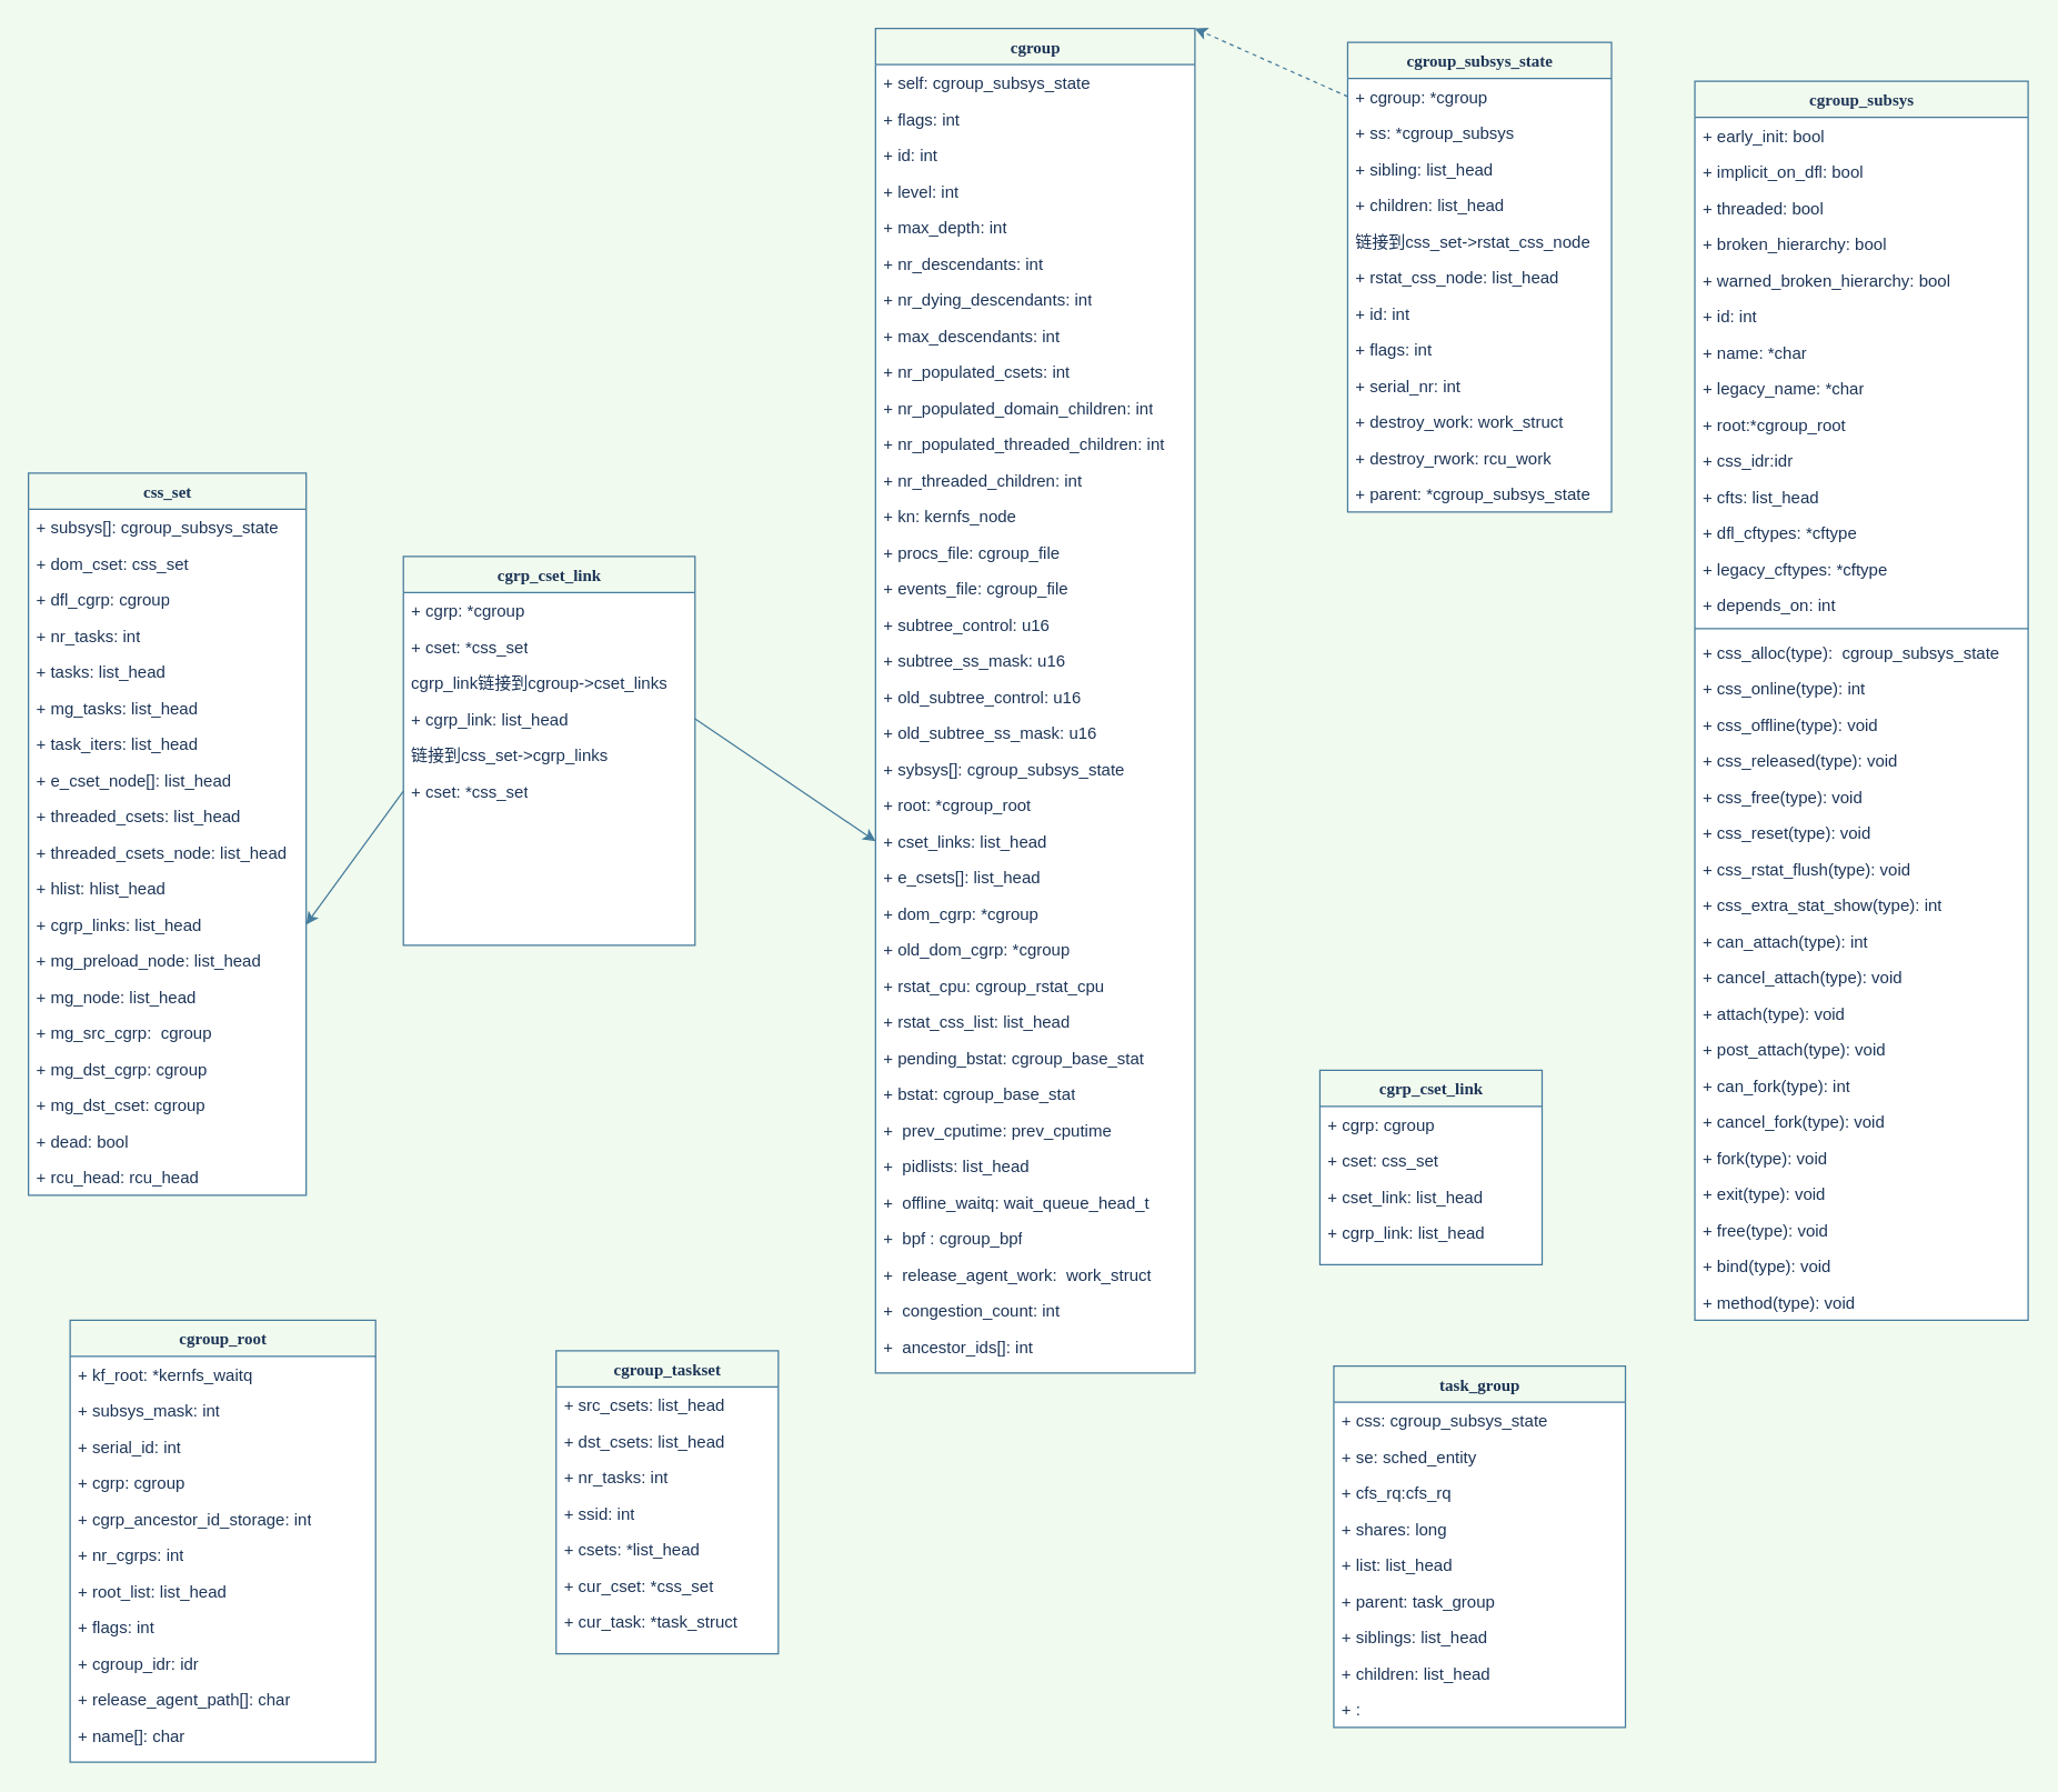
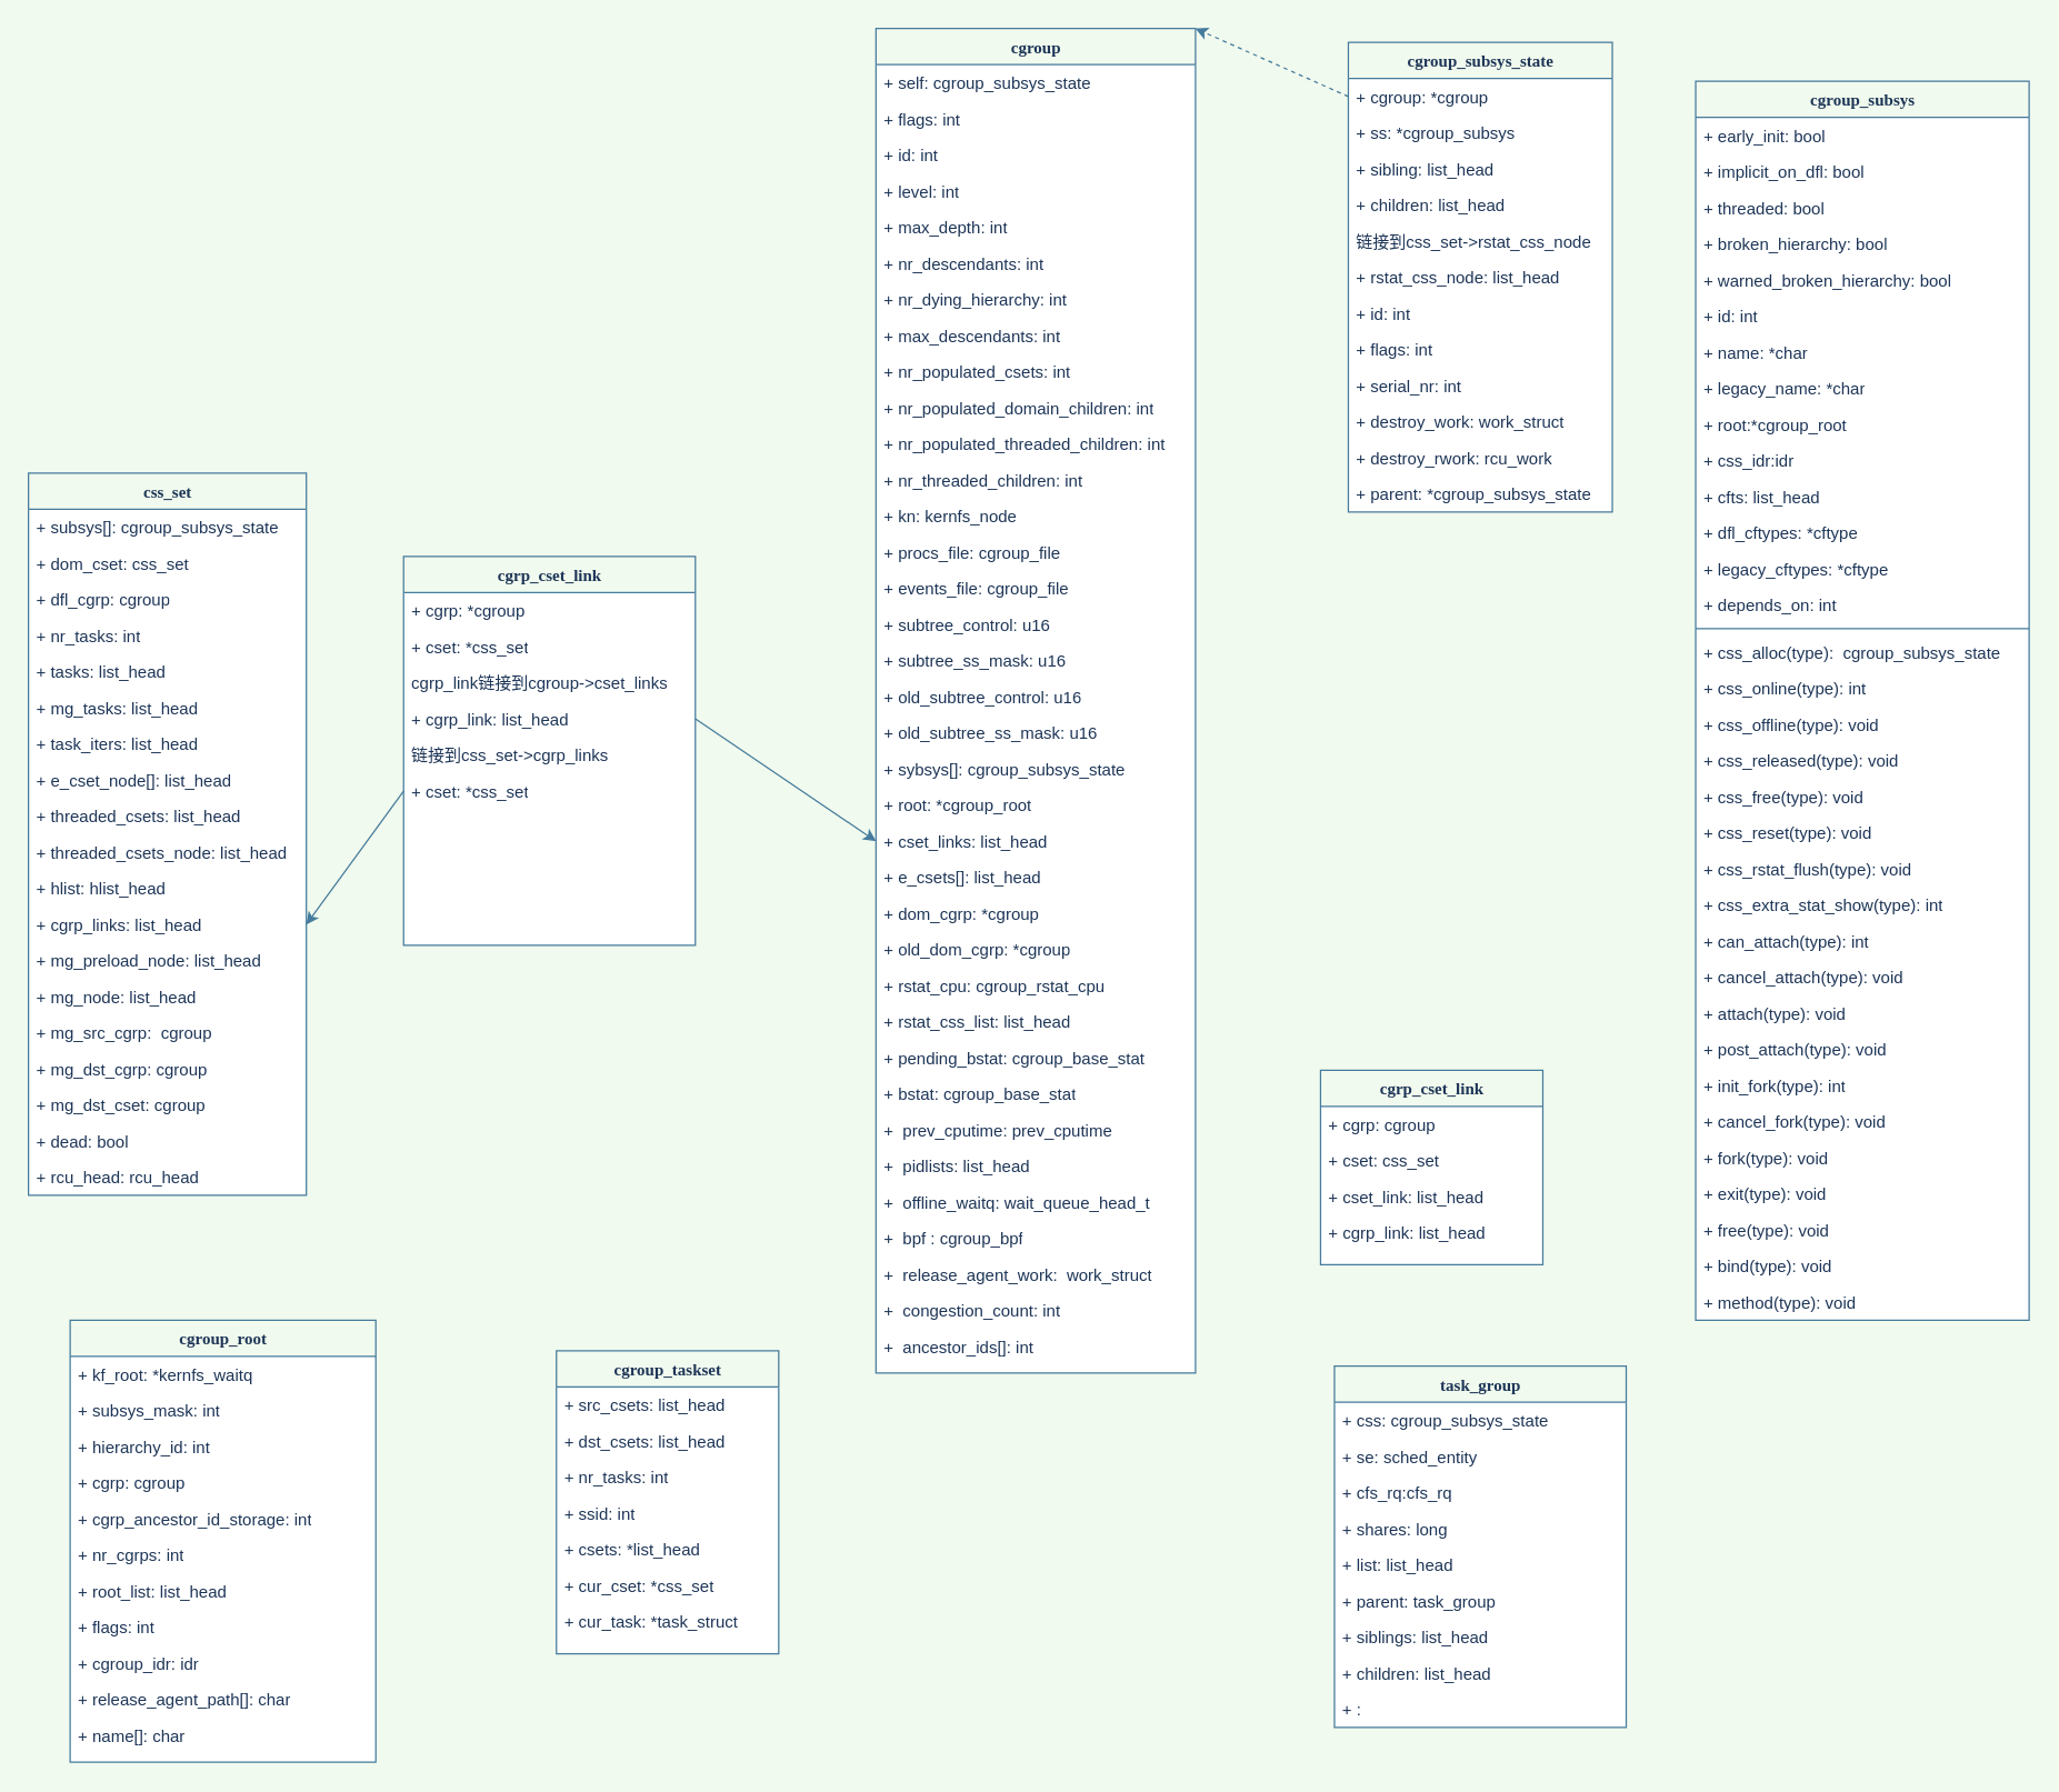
- <mxCell id="49" value="+ nr_dying_descendants: int" style="text;html=1;strokeColor=none;fillColor=none;align=left;verticalAlign=top;spacingLeft=4;spacingRight=4;whiteSpace=wrap;overflow=hidden;rotatable=0;points=[[0,0.5],[1,0.5]];portConstraint=eastwest;fontColor=#1D3557;" parent="42" vertex="1"><mxGeometry y="182" width="230" height="26" as="geometry" /></mxCell>
+ <mxCell id="49" value="+ nr_dying_hierarchy: int" style="text;html=1;strokeColor=none;fillColor=none;align=left;verticalAlign=top;spacingLeft=4;spacingRight=4;whiteSpace=wrap;overflow=hidden;rotatable=0;points=[[0,0.5],[1,0.5]];portConstraint=eastwest;fontColor=#1D3557;" parent="42" vertex="1"><mxGeometry y="182" width="230" height="26" as="geometry" /></mxCell>
- <mxCell id="119" value="+ can_fork(type): int" style="text;html=1;strokeColor=none;fillColor=none;align=left;verticalAlign=top;spacingLeft=4;spacingRight=4;whiteSpace=wrap;overflow=hidden;rotatable=0;points=[[0,0.5],[1,0.5]];portConstraint=eastwest;fontColor=#1D3557;" parent="91" vertex="1"><mxGeometry y="710" width="240" height="26" as="geometry" /></mxCell>
+ <mxCell id="119" value="+ init_fork(type): int" style="text;html=1;strokeColor=none;fillColor=none;align=left;verticalAlign=top;spacingLeft=4;spacingRight=4;whiteSpace=wrap;overflow=hidden;rotatable=0;points=[[0,0.5],[1,0.5]];portConstraint=eastwest;fontColor=#1D3557;" parent="91" vertex="1"><mxGeometry y="710" width="240" height="26" as="geometry" /></mxCell>
- <mxCell id="82" value="+ serial_id: int" style="text;html=1;strokeColor=none;fillColor=none;align=left;verticalAlign=top;spacingLeft=4;spacingRight=4;whiteSpace=wrap;overflow=hidden;rotatable=0;points=[[0,0.5],[1,0.5]];portConstraint=eastwest;fontColor=#1D3557;" parent="79" vertex="1"><mxGeometry y="78" width="220" height="26" as="geometry" /></mxCell>
+ <mxCell id="82" value="+ hierarchy_id: int" style="text;html=1;strokeColor=none;fillColor=none;align=left;verticalAlign=top;spacingLeft=4;spacingRight=4;whiteSpace=wrap;overflow=hidden;rotatable=0;points=[[0,0.5],[1,0.5]];portConstraint=eastwest;fontColor=#1D3557;" parent="79" vertex="1"><mxGeometry y="78" width="220" height="26" as="geometry" /></mxCell>
